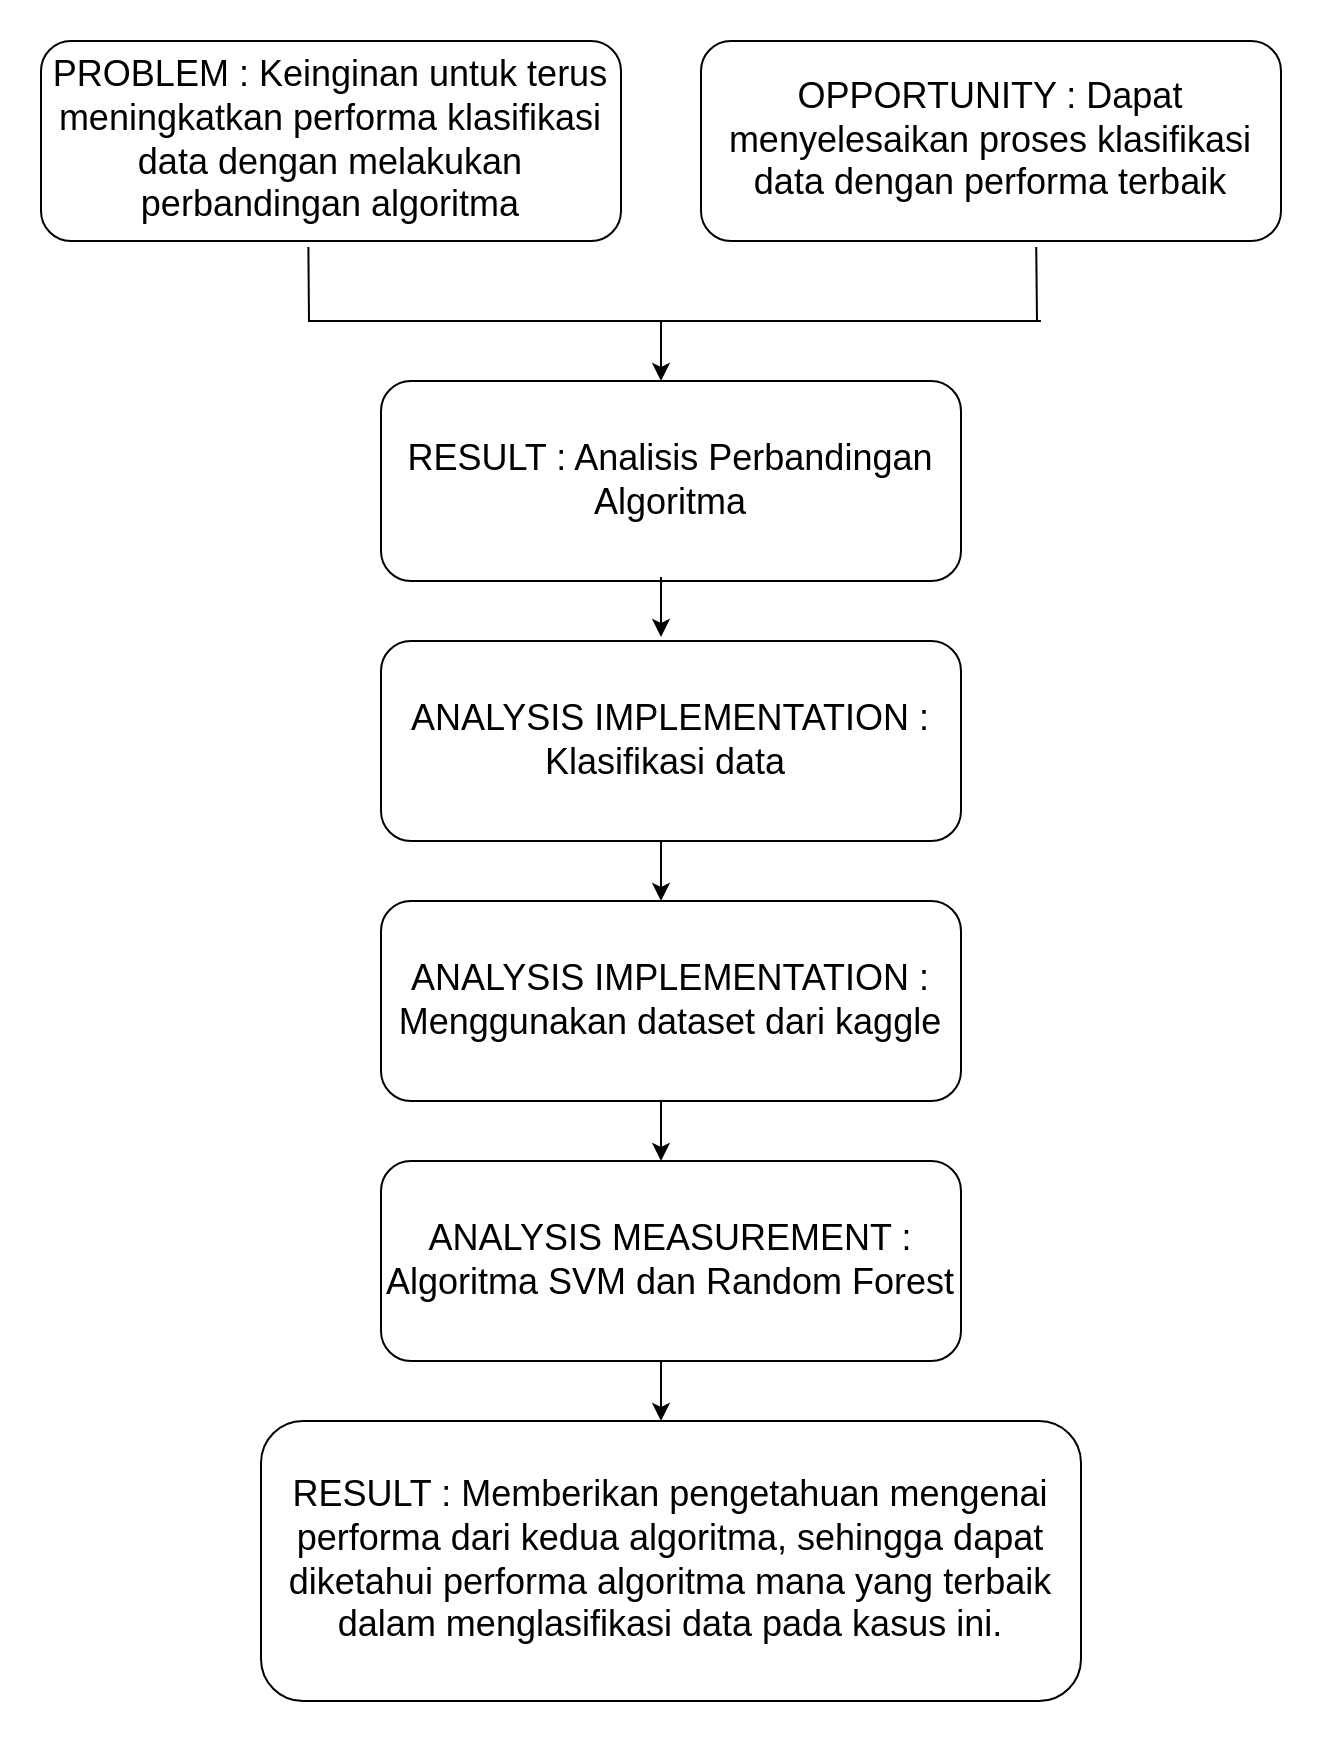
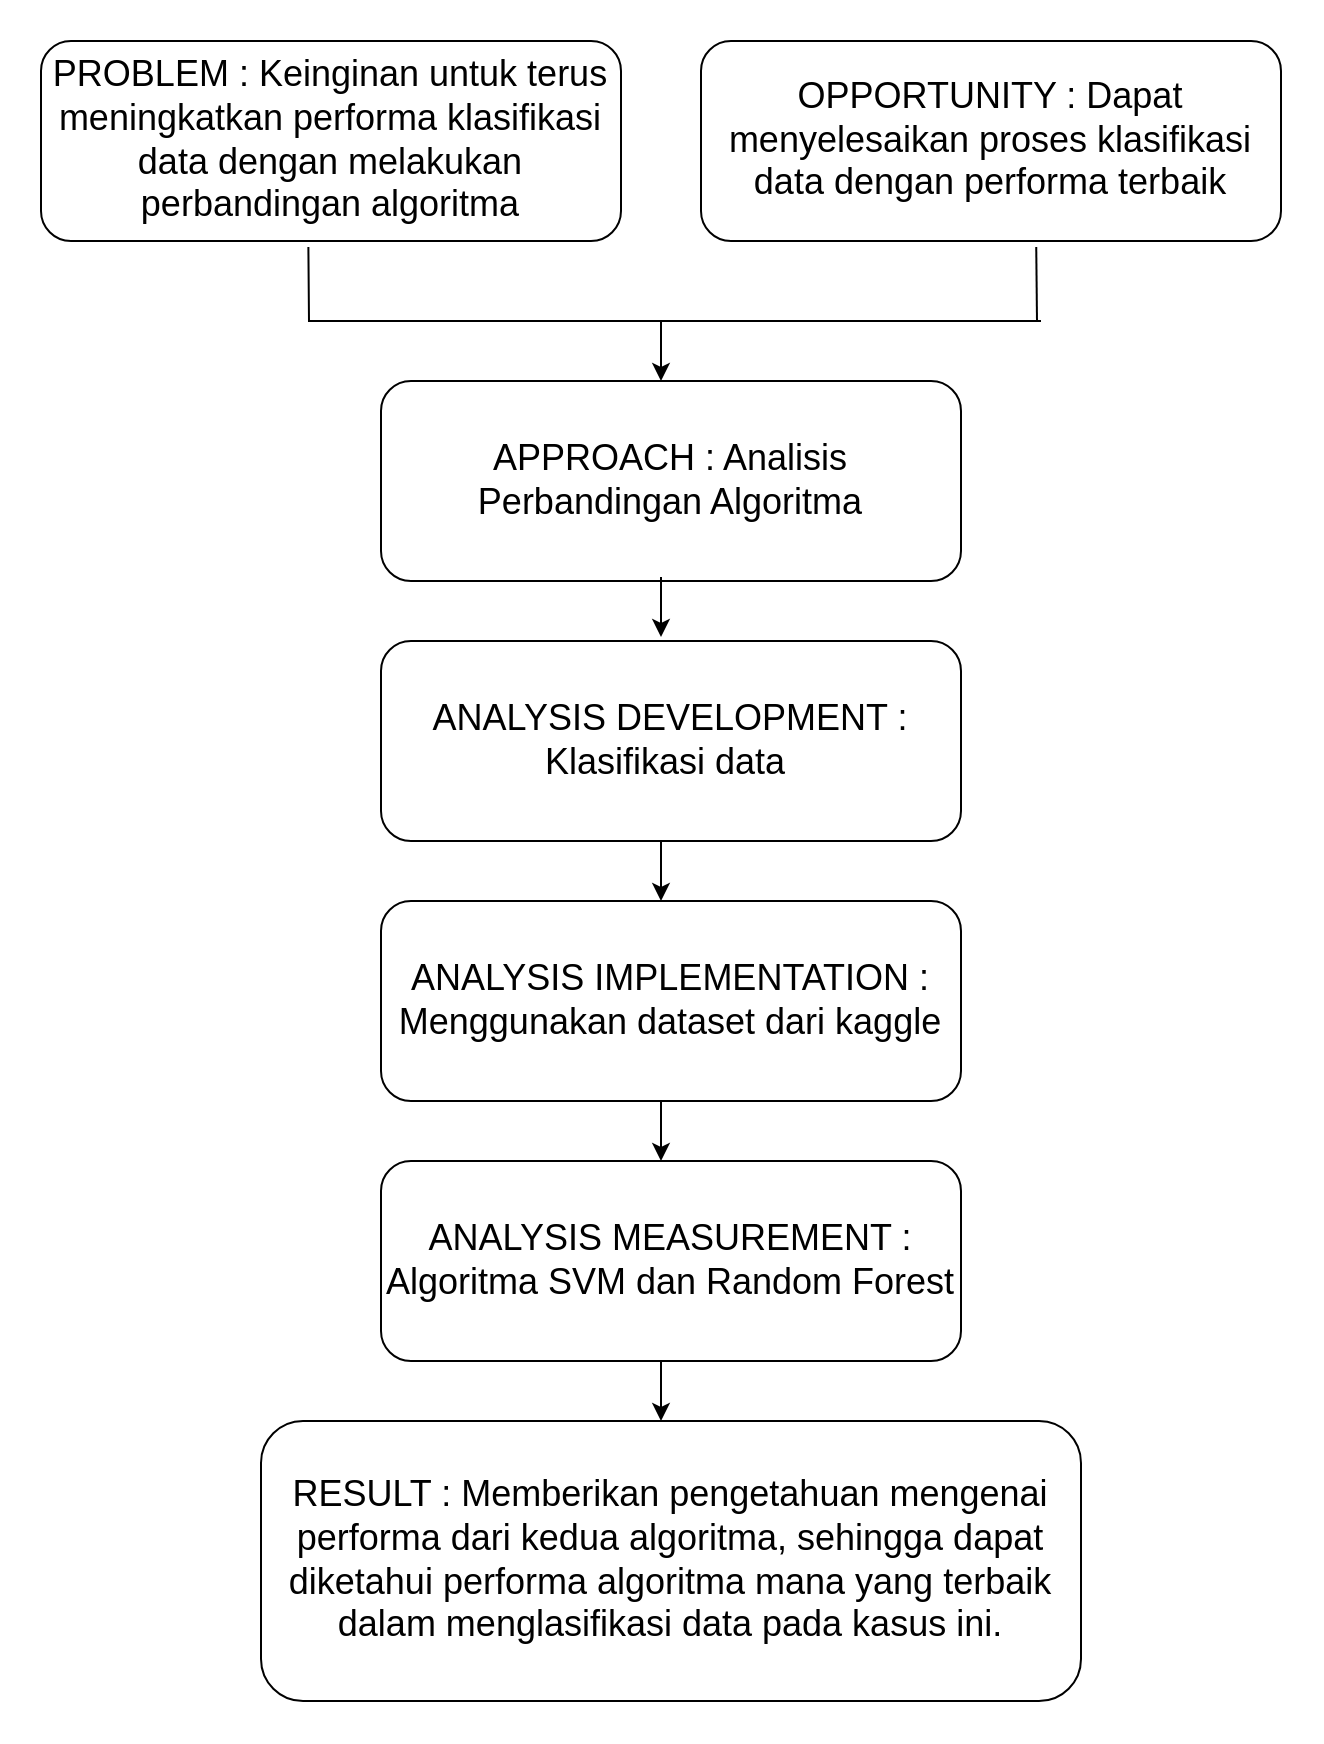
- <mxCell id="7" value="&lt;font style=&quot;font-size: 18px;&quot;&gt;RESULT : Analisis Perbandingan Algoritma&lt;/font&gt;" style="rounded=1;whiteSpace=wrap;html=1;" vertex="1" parent="1"><mxGeometry x="190" y="190" width="290" height="100" as="geometry" /></mxCell>
+ <mxCell id="7" value="&lt;font style=&quot;font-size: 18px;&quot;&gt;APPROACH : Analisis Perbandingan Algoritma&lt;/font&gt;" style="rounded=1;whiteSpace=wrap;html=1;" vertex="1" parent="1"><mxGeometry x="190" y="190" width="290" height="100" as="geometry" /></mxCell>
- <mxCell id="9" value="&lt;font style=&quot;font-size: 18px;&quot;&gt;ANALYSIS IMPLEMENTATION : Klasifikasi data&amp;nbsp;&lt;/font&gt;" style="rounded=1;whiteSpace=wrap;html=1;" vertex="1" parent="1"><mxGeometry x="190" y="320" width="290" height="100" as="geometry" /></mxCell>
+ <mxCell id="9" value="&lt;font style=&quot;font-size: 18px;&quot;&gt;ANALYSIS DEVELOPMENT : Klasifikasi data&amp;nbsp;&lt;/font&gt;" style="rounded=1;whiteSpace=wrap;html=1;" vertex="1" parent="1"><mxGeometry x="190" y="320" width="290" height="100" as="geometry" /></mxCell>
